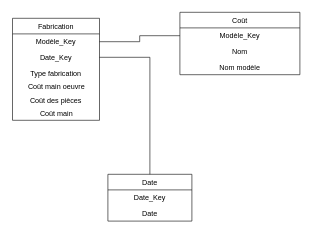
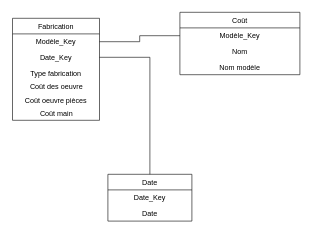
- <mxCell id="7" value="Coût main oeuvre" style="text;html=1;align=center;verticalAlign=middle;resizable=0;points=[];autosize=1;strokeColor=none;fontSize=12;" parent="3" vertex="1"><mxGeometry y="104" width="145" height="20" as="geometry" /></mxCell>
+ <mxCell id="7" value="Coût des oeuvre" style="text;html=1;align=center;verticalAlign=middle;resizable=0;points=[];autosize=1;strokeColor=none;fontSize=12;" parent="3" vertex="1"><mxGeometry y="104" width="145" height="20" as="geometry" /></mxCell>
- <mxCell id="8" value="Coût des pièces" style="text;strokeColor=none;fillColor=none;align=center;verticalAlign=top;spacingLeft=4;spacingRight=4;overflow=hidden;rotatable=0;points=[[0,0.5],[1,0.5]];portConstraint=eastwest;" parent="3" vertex="1"><mxGeometry y="124" width="145" height="26" as="geometry" /></mxCell>
+ <mxCell id="8" value="Coût oeuvre pièces" style="text;strokeColor=none;fillColor=none;align=center;verticalAlign=top;spacingLeft=4;spacingRight=4;overflow=hidden;rotatable=0;points=[[0,0.5],[1,0.5]];portConstraint=eastwest;" parent="3" vertex="1"><mxGeometry y="124" width="145" height="26" as="geometry" /></mxCell>
